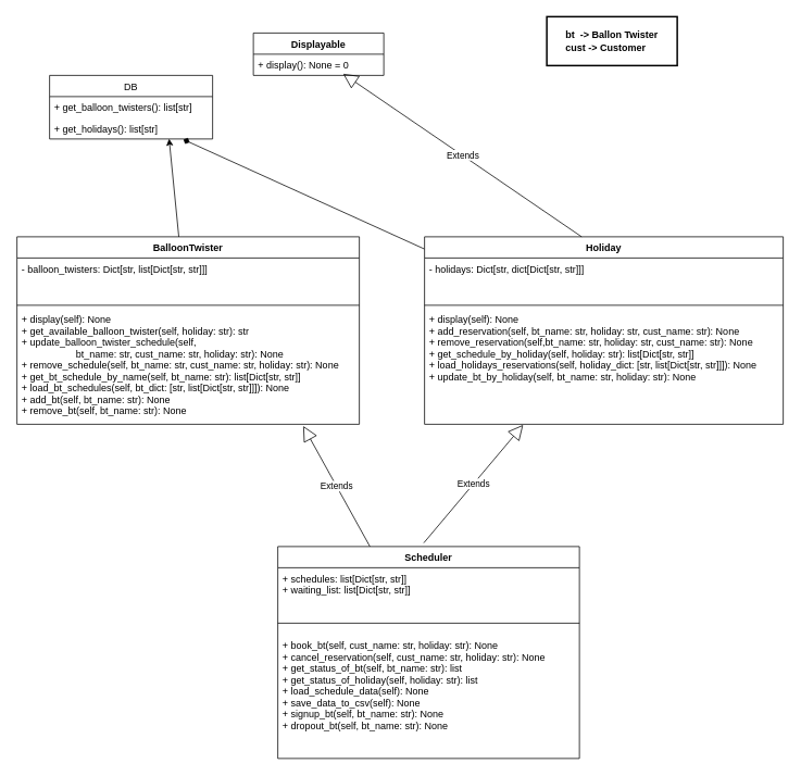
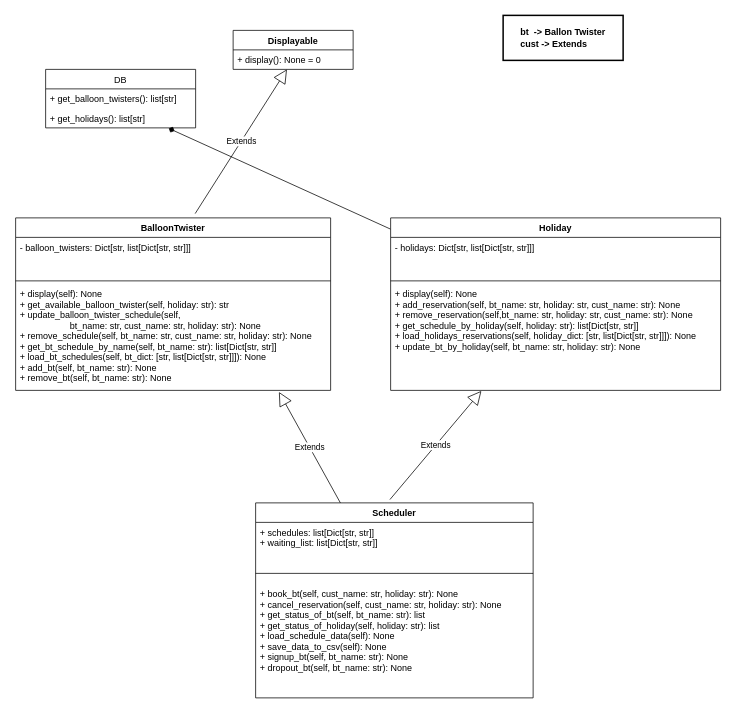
- <mxCell id="23" value="&lt;div style=&quot;text-align: left&quot;&gt;&lt;span&gt;bt&amp;nbsp; -&amp;gt; Ballon Twister&lt;/span&gt;&lt;/div&gt;&lt;div style=&quot;text-align: left&quot;&gt;&lt;span&gt;cust -&amp;gt; Customer&lt;/span&gt;&lt;/div&gt;" style="shape=rect;strokeWidth=2;fontStyle=1;html=1;whiteSpace=wrap;align=center;" vertex="1" parent="1"><mxGeometry x="670" y="20" width="160" height="60" as="geometry" /></mxCell>
+ <mxCell id="23" value="&lt;div style=&quot;text-align: left&quot;&gt;&lt;span&gt;bt&amp;nbsp; -&amp;gt; Ballon Twister&lt;/span&gt;&lt;/div&gt;&lt;div style=&quot;text-align: left&quot;&gt;&lt;span&gt;cust -&amp;gt; Extends&lt;/span&gt;&lt;/div&gt;" style="shape=rect;strokeWidth=2;fontStyle=1;html=1;whiteSpace=wrap;align=center;" vertex="1" parent="1"><mxGeometry x="670" y="20" width="160" height="60" as="geometry" /></mxCell>
- <mxCell id="19" value="Extends" style="endArrow=block;endSize=16;endFill=0;html=1;entryX=0.688;entryY=0.923;entryDx=0;entryDy=0;entryPerimeter=0;exitX=0.438;exitY=0;exitDx=0;exitDy=0;exitPerimeter=0;" edge="1" parent="1" source="12" target="17"><mxGeometry width="160" relative="1" as="geometry"><mxPoint x="340" y="250" as="sourcePoint" /><mxPoint x="500" y="250" as="targetPoint" /></mxGeometry></mxCell>
+ <mxCell id="18" value="Extends" style="endArrow=block;endSize=16;endFill=0;html=1;exitX=0.57;exitY=-0.025;exitDx=0;exitDy=0;exitPerimeter=0;" edge="1" parent="1" source="7" target="17"><mxGeometry width="160" relative="1" as="geometry"><mxPoint x="260" y="140" as="sourcePoint" /><mxPoint x="490" y="240" as="targetPoint" /></mxGeometry></mxCell>
- <mxCell id="6" style="edgeStyle=none;html=1;entryX=0.733;entryY=0.989;entryDx=0;entryDy=0;entryPerimeter=0;" edge="1" parent="1" source="7" target="22"><mxGeometry relative="1" as="geometry" /></mxCell>
- <mxCell id="13" value="- holidays: Dict[str, dict[Dict[str, str]]]" style="text;strokeColor=none;fillColor=none;align=left;verticalAlign=top;spacingLeft=4;spacingRight=4;overflow=hidden;rotatable=0;points=[[0,0.5],[1,0.5]];portConstraint=eastwest;" vertex="1" parent="12"><mxGeometry y="26" width="440" height="54" as="geometry" /></mxCell>
+ <mxCell id="13" value="- holidays: Dict[str, list[Dict[str, str]]]" style="text;strokeColor=none;fillColor=none;align=left;verticalAlign=top;spacingLeft=4;spacingRight=4;overflow=hidden;rotatable=0;points=[[0,0.5],[1,0.5]];portConstraint=eastwest;" vertex="1" parent="12"><mxGeometry y="26" width="440" height="54" as="geometry" /></mxCell>
